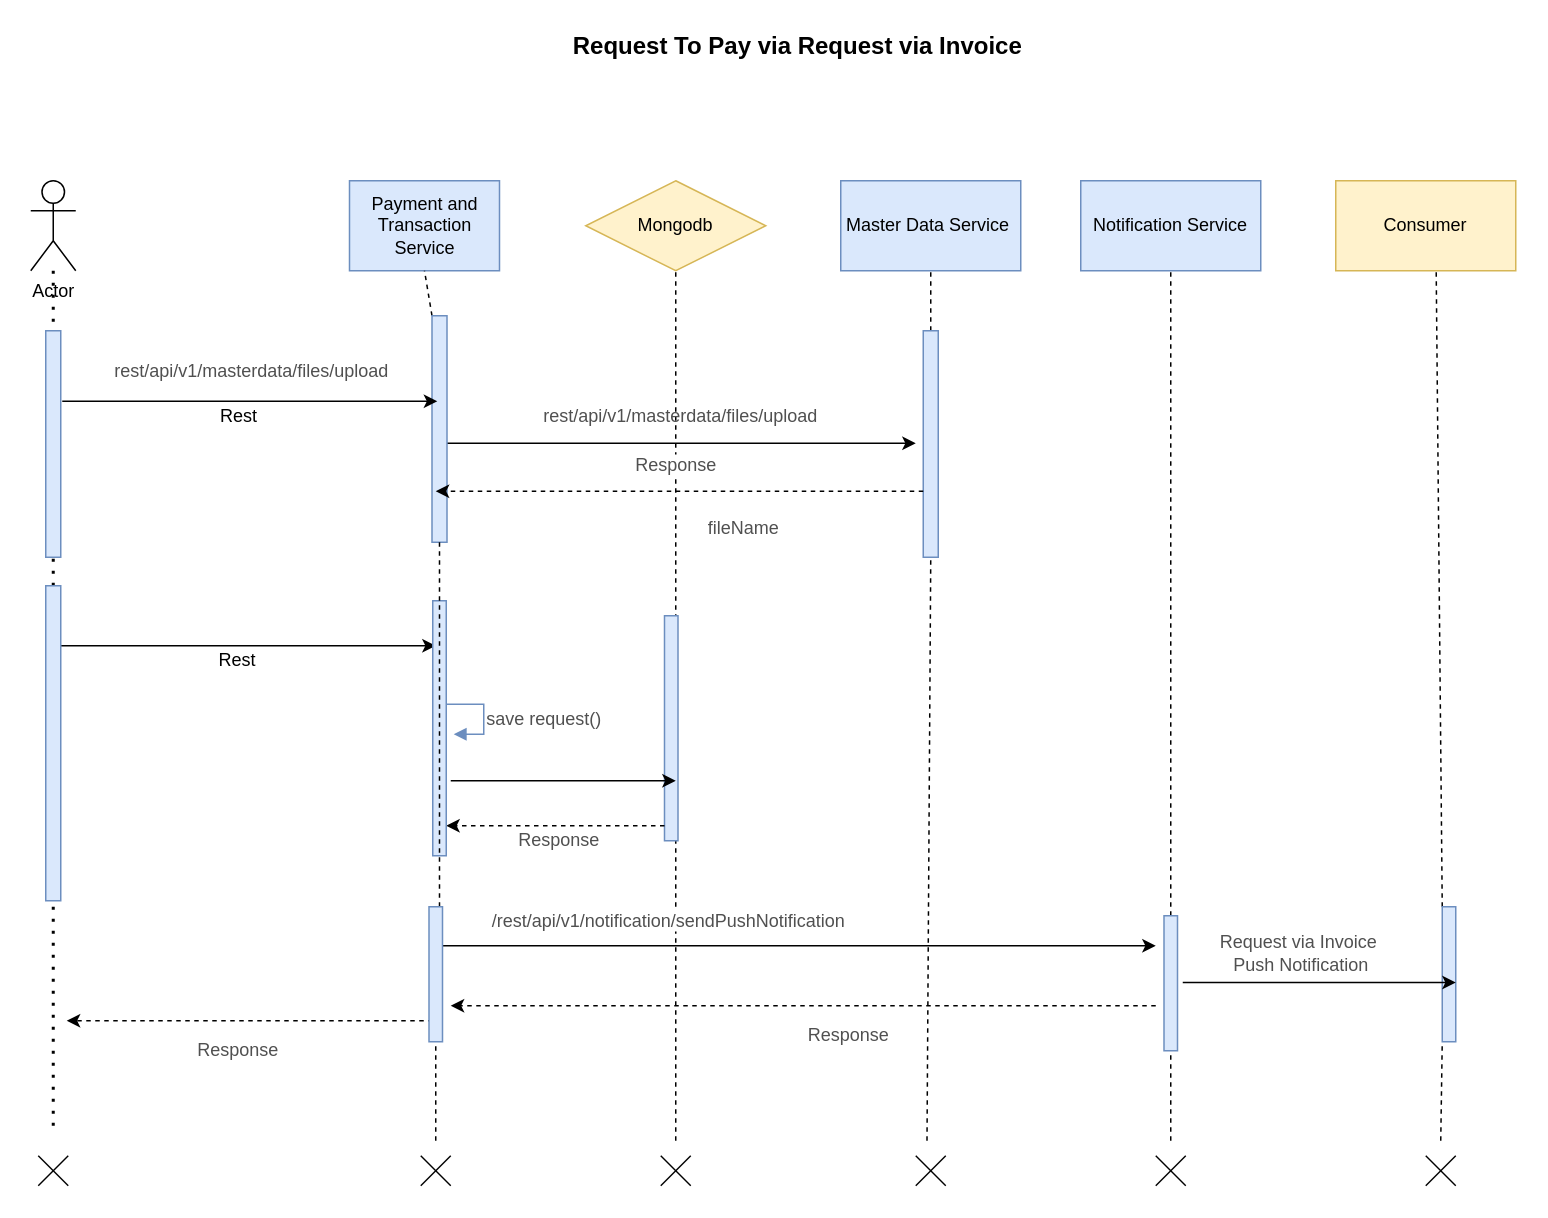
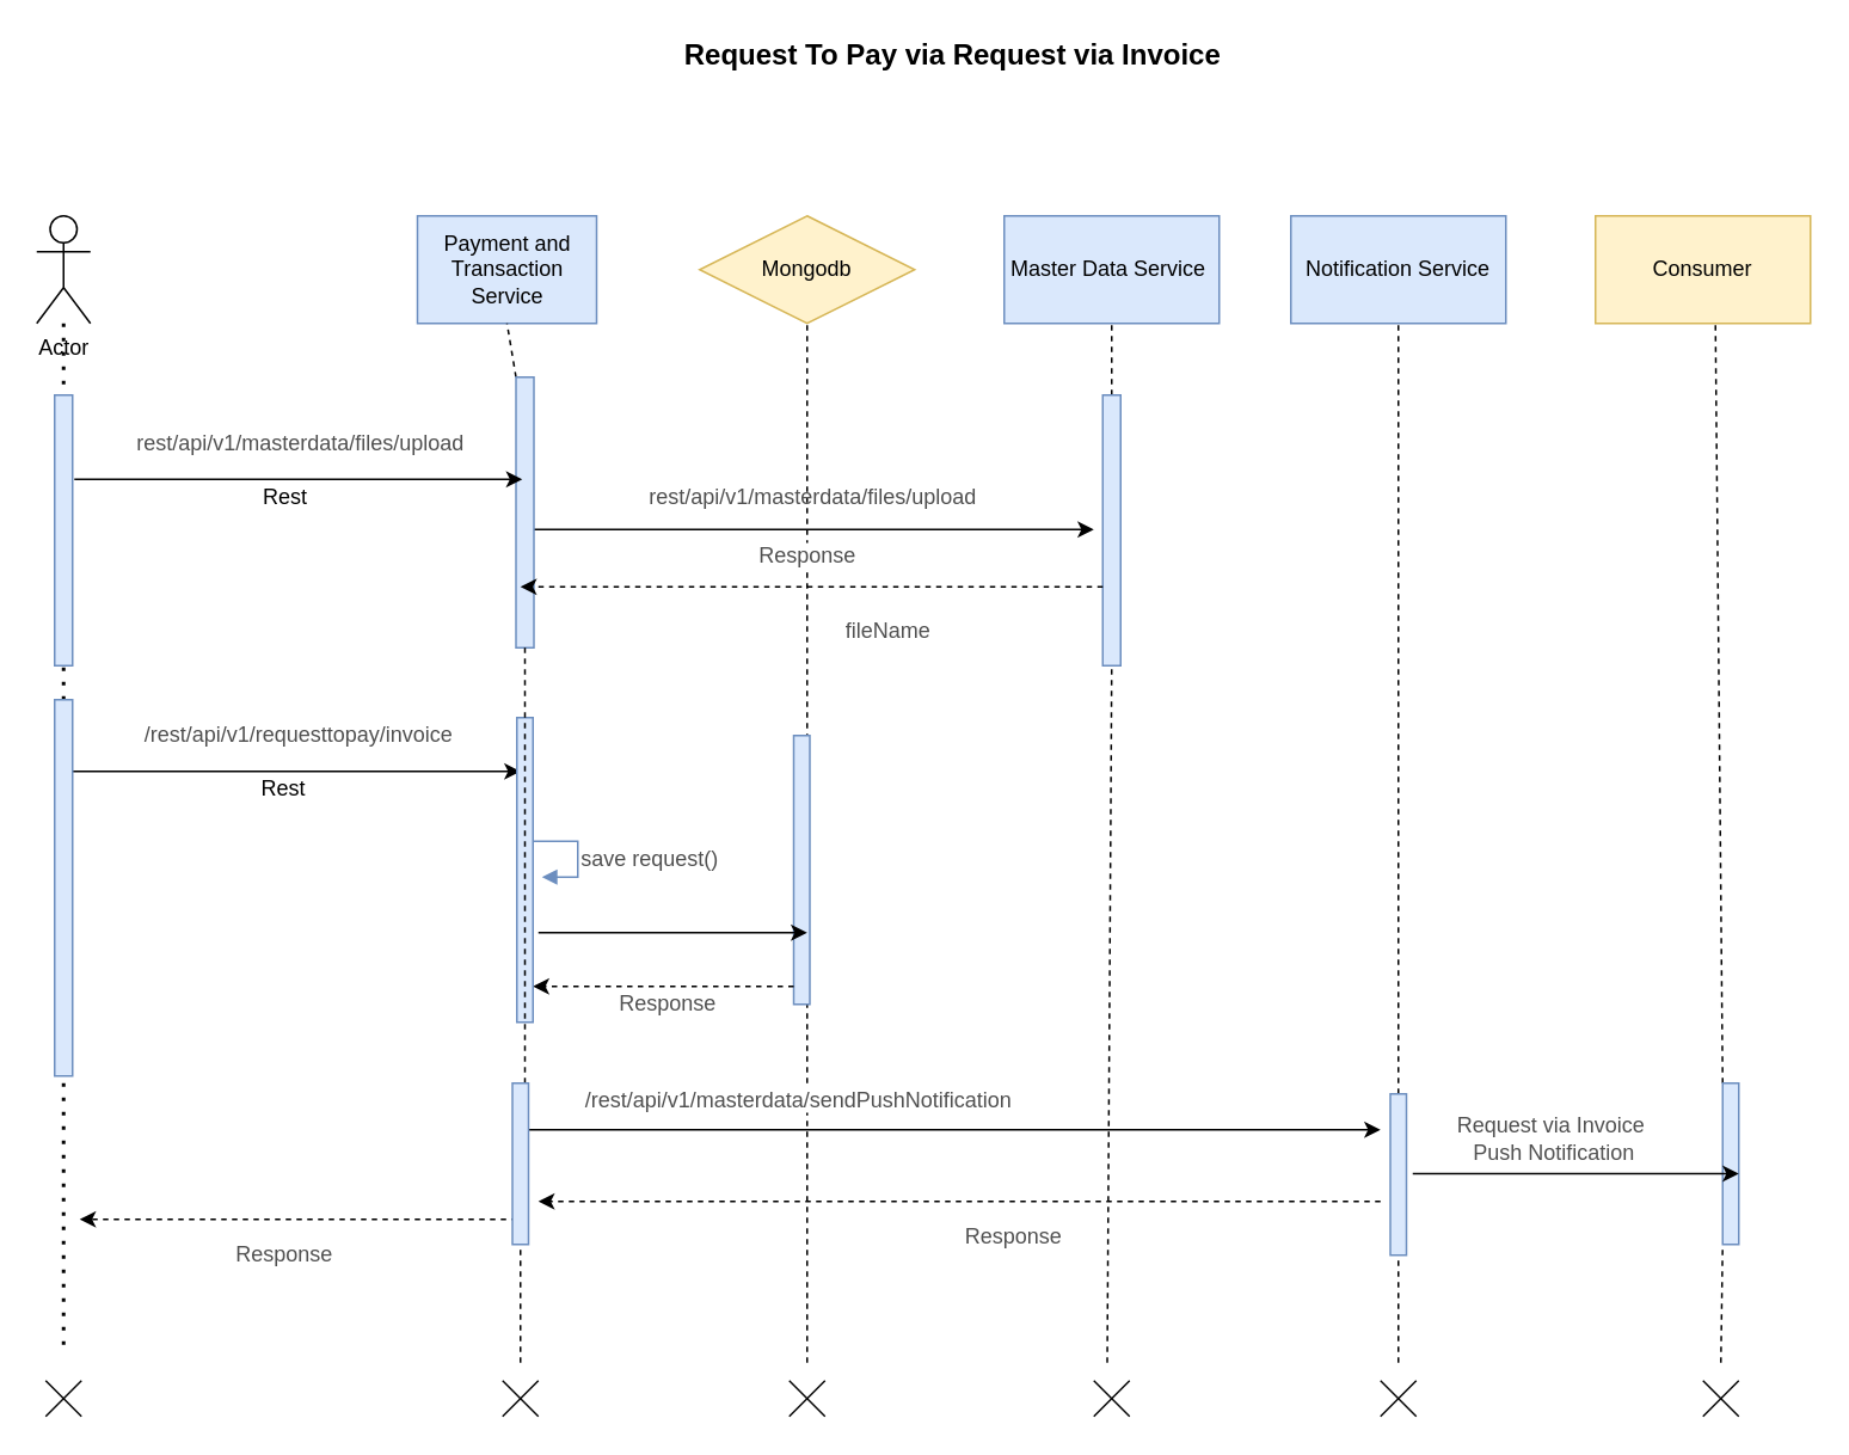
+ <mxCell id="4" value="&lt;span style=&quot;color: rgb(80 , 80 , 80) ; font-family: &amp;#34;opensans&amp;#34; , &amp;#34;helvetica&amp;#34; , &amp;#34;arial&amp;#34; , sans-serif ; text-align: left ; background-color: rgb(255 , 255 , 255)&quot;&gt;/rest/api/v1/requesttopay/i&lt;/span&gt;&lt;span style=&quot;color: rgb(80 , 80 , 80) ; font-family: &amp;#34;opensans&amp;#34; , &amp;#34;helvetica&amp;#34; , &amp;#34;arial&amp;#34; , sans-serif ; text-align: left ; background-color: rgb(255 , 255 , 255)&quot;&gt;nvoice&lt;/span&gt;" style="text;html=1;align=center;verticalAlign=middle;resizable=0;points=[];autosize=1;" parent="1" vertex="1"><mxGeometry x="66" y="400" width="200" height="20" as="geometry" /></mxCell>
- <mxCell id="20" value="&lt;div style=&quot;text-align: left&quot;&gt;&lt;font color=&quot;#505050&quot; face=&quot;opensans, helvetica, arial, sans-serif&quot;&gt;&lt;span style=&quot;background-color: rgb(255 , 255 , 255)&quot;&gt;/rest/api/v1/notification/sendPushNotification&lt;/span&gt;&lt;/font&gt;&lt;/div&gt;" style="text;html=1;align=center;verticalAlign=middle;resizable=0;points=[];autosize=1;" parent="1" vertex="1"><mxGeometry x="310" y="604" width="270" height="20" as="geometry" /></mxCell>
+ <mxCell id="20" value="&lt;div style=&quot;text-align: left&quot;&gt;&lt;font color=&quot;#505050&quot; face=&quot;opensans, helvetica, arial, sans-serif&quot;&gt;&lt;span style=&quot;background-color: rgb(255 , 255 , 255)&quot;&gt;/rest/api/v1/masterdata/sendPushNotification&lt;/span&gt;&lt;/font&gt;&lt;/div&gt;" style="text;html=1;align=center;verticalAlign=middle;resizable=0;points=[];autosize=1;" parent="1" vertex="1"><mxGeometry x="310" y="604" width="270" height="20" as="geometry" /></mxCell>
